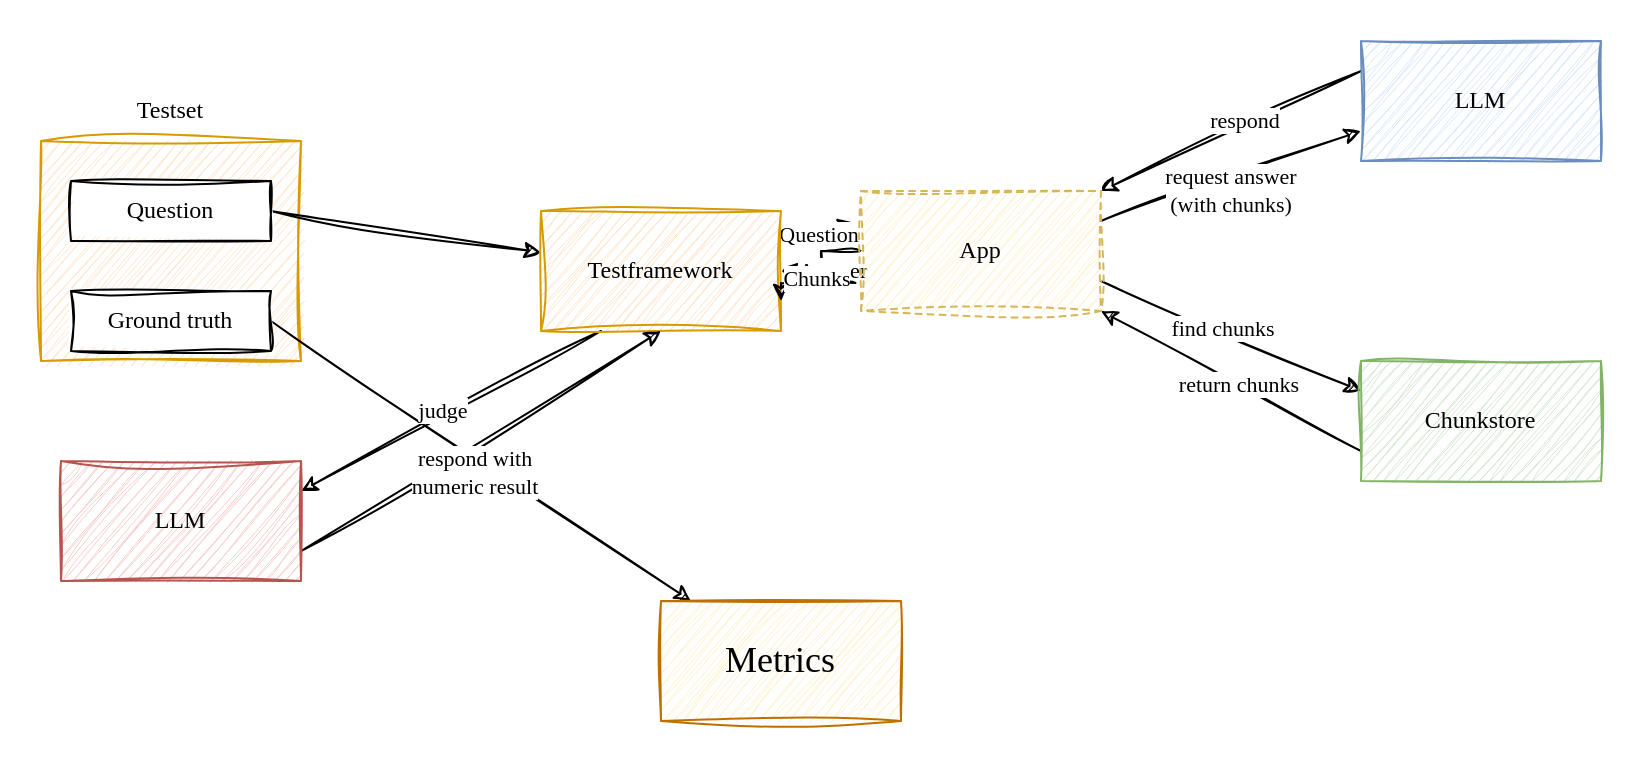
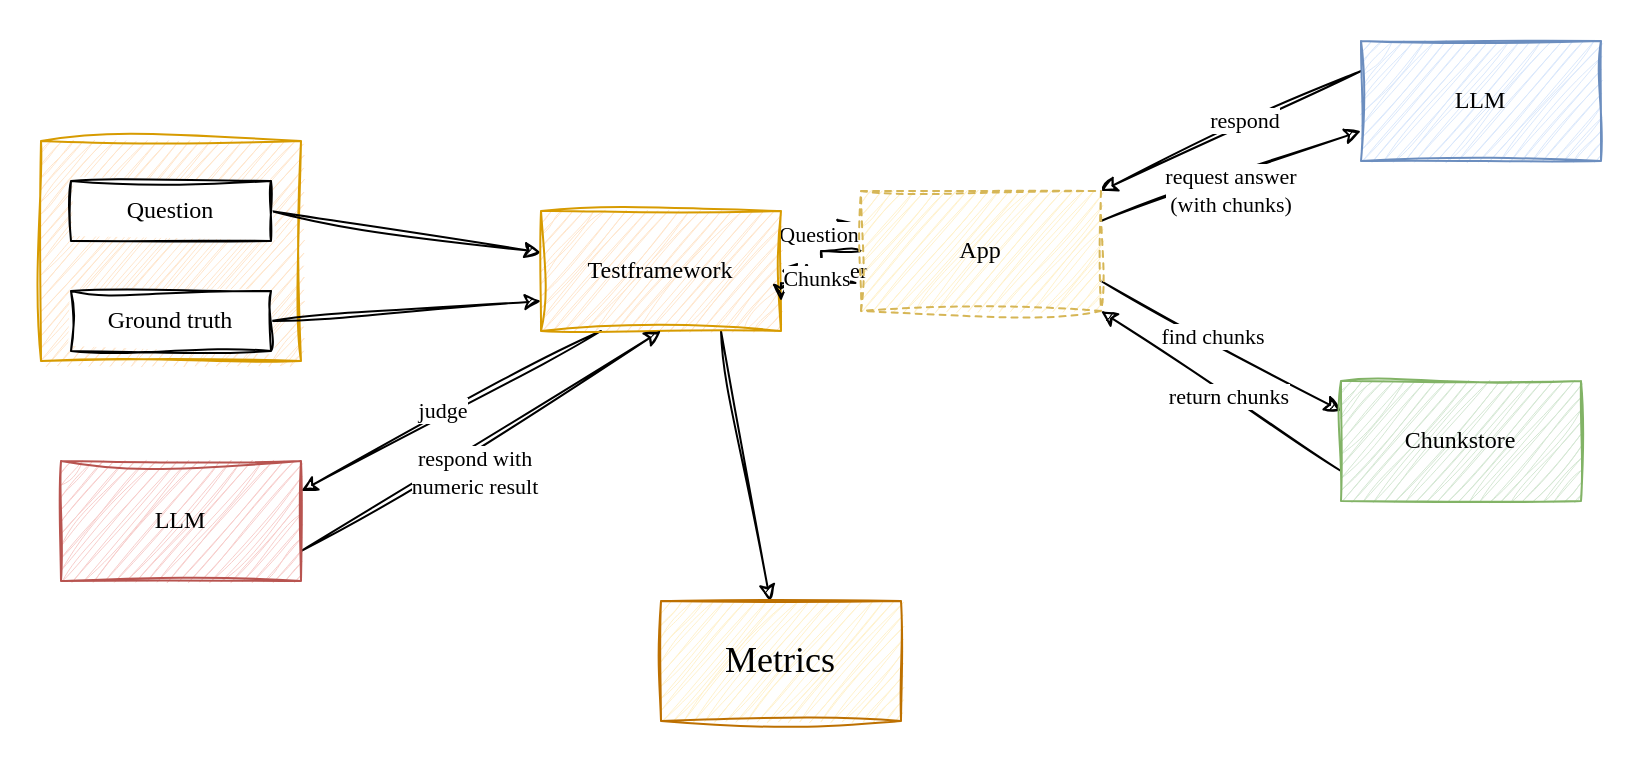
- <mxCell id="7" value="Testset" style="text;html=1;align=center;verticalAlign=middle;whiteSpace=wrap;rounded=0;sketch=1;curveFitting=1;jiggle=2;fontFamily=Kalam;fontSource=https%3A%2F%2Ffonts.googleapis.com%2Fcss%3Ffamily%3DKalam;" vertex="1" parent="1"><mxGeometry x="55" y="40" width="60" height="30" as="geometry" /></mxCell>
- <mxCell id="5" style="rounded=0;sketch=1;hachureGap=4;jiggle=2;curveFitting=1;orthogonalLoop=1;jettySize=auto;html=1;exitX=1;exitY=0.5;exitDx=0;exitDy=0;fontFamily=Kalam;fontSource=https%3A%2F%2Ffonts.googleapis.com%2Fcss%3Ffamily%3DKalam;" edge="1" parent="1" source="6" target="32"><mxGeometry relative="1" as="geometry" /></mxCell>
+ <mxCell id="5" style="rounded=0;sketch=1;hachureGap=4;jiggle=2;curveFitting=1;orthogonalLoop=1;jettySize=auto;html=1;exitX=1;exitY=0.5;exitDx=0;exitDy=0;entryX=0;entryY=0.75;entryDx=0;entryDy=0;fontFamily=Kalam;fontSource=https%3A%2F%2Ffonts.googleapis.com%2Fcss%3Ffamily%3DKalam;" edge="1" parent="1" source="6" target="13"><mxGeometry relative="1" as="geometry" /></mxCell>
- <mxCell id="28" value="Chunkstore" style="rounded=0;whiteSpace=wrap;html=1;sketch=1;curveFitting=1;jiggle=2;fontFamily=Kalam;fontSource=https%3A%2F%2Ffonts.googleapis.com%2Fcss%3Ffamily%3DKalam;fillColor=#d5e8d4;strokeColor=#82b366;" vertex="1" parent="1"><mxGeometry x="680" y="180" width="120" height="60" as="geometry" /></mxCell>
+ <mxCell id="28" value="Chunkstore" style="rounded=0;whiteSpace=wrap;html=1;sketch=1;curveFitting=1;jiggle=2;fontFamily=Kalam;fontSource=https%3A%2F%2Ffonts.googleapis.com%2Fcss%3Ffamily%3DKalam;fillColor=#d5e8d4;strokeColor=#82b366;" vertex="1" parent="1"><mxGeometry x="670" y="190" width="120" height="60" as="geometry" /></mxCell>
+ <mxCell id="12" style="rounded=0;sketch=1;hachureGap=4;jiggle=2;curveFitting=1;orthogonalLoop=1;jettySize=auto;html=1;exitX=0.75;exitY=1;exitDx=0;exitDy=0;fontFamily=Kalam;fontSource=https%3A%2F%2Ffonts.googleapis.com%2Fcss%3Ffamily%3DKalam;" edge="1" parent="1" source="13" target="32"><mxGeometry relative="1" as="geometry" /></mxCell>
